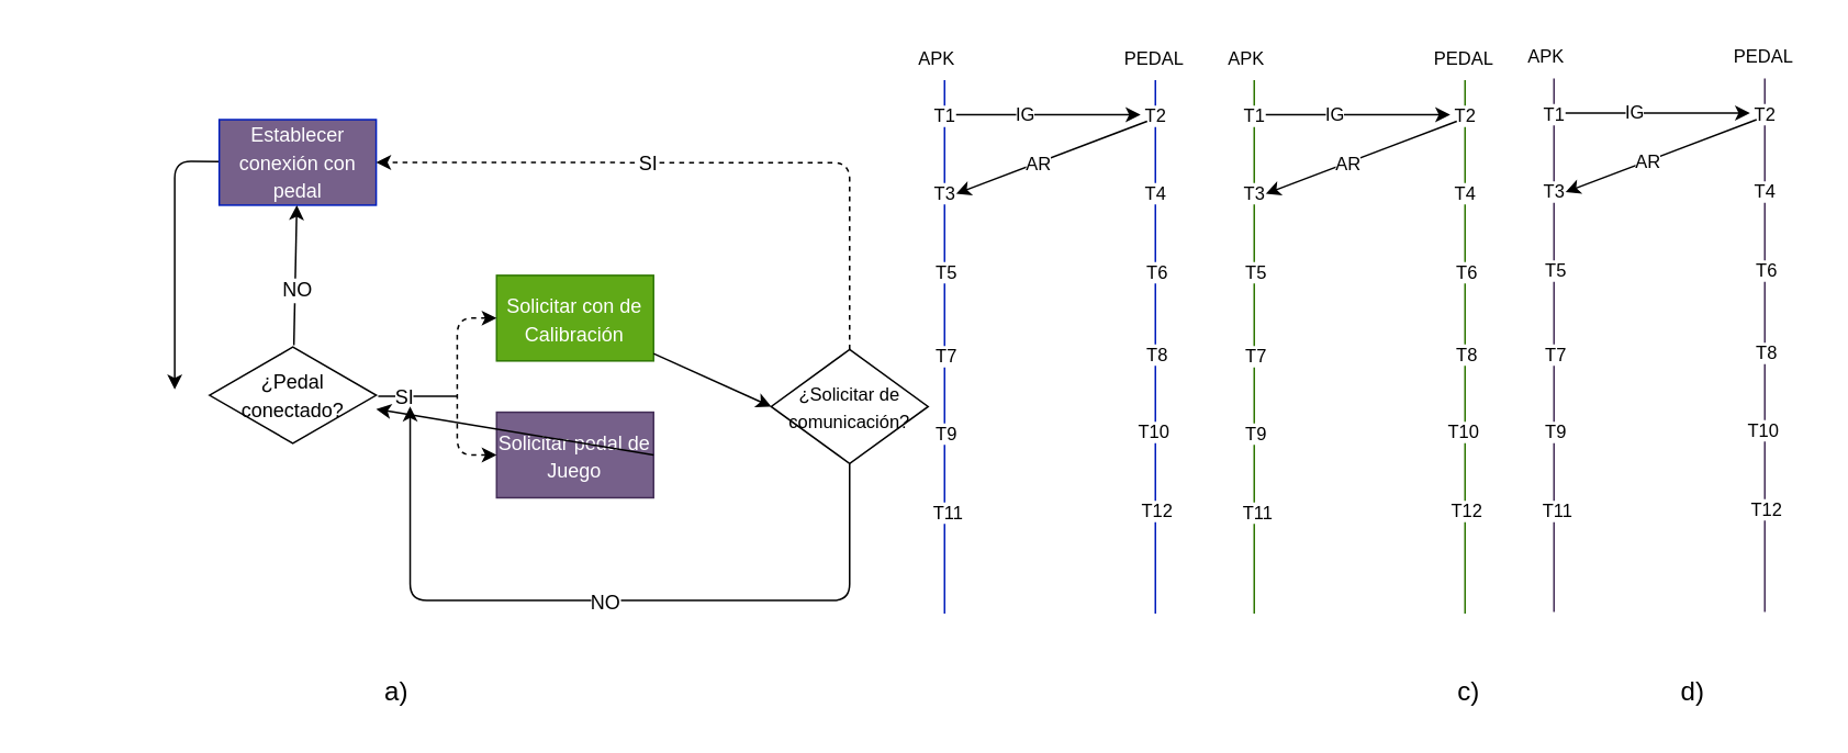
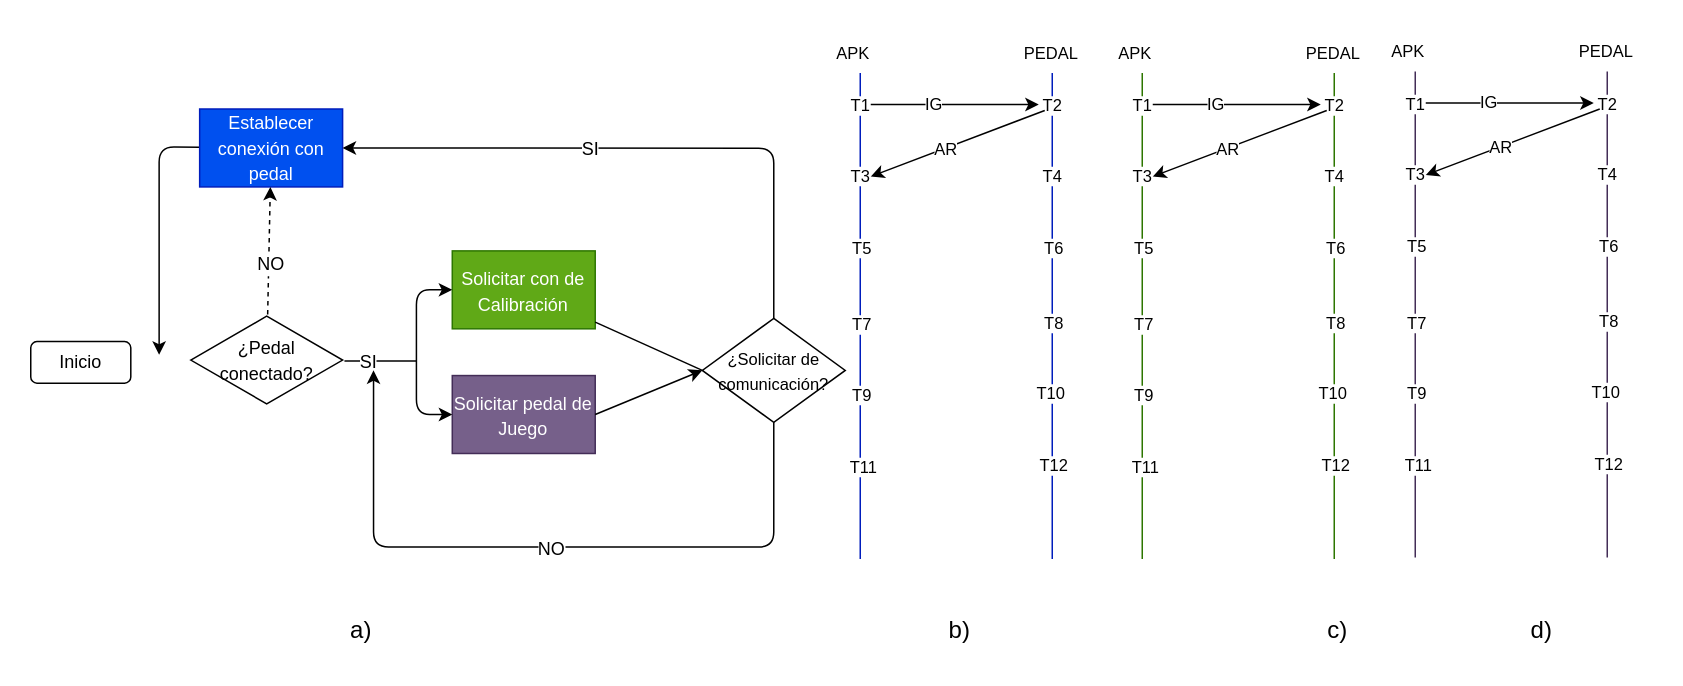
- <mxCell id="8" value="&lt;font style=&quot;font-size: 12px;&quot;&gt;Establecer conexión con pedal&lt;/font&gt;" style="whiteSpace=wrap;html=1;fontSize=14;fillColor=#76608a;fontColor=#ffffff;strokeColor=#001DBC;" parent="4" vertex="1"><mxGeometry x="27.027" width="95.293" height="51.95" as="geometry" /></mxCell>
+ <mxCell id="8" value="&lt;font style=&quot;font-size: 12px;&quot;&gt;Establecer conexión con pedal&lt;/font&gt;" style="whiteSpace=wrap;html=1;fontSize=14;fillColor=#0050ef;fontColor=#ffffff;strokeColor=#001DBC;" parent="4" vertex="1"><mxGeometry x="27.027" width="95.293" height="51.95" as="geometry" /></mxCell>
- <mxCell id="15" style="edgeStyle=none;html=1;exitX=0.5;exitY=0;exitDx=0;exitDy=0;entryX=1;entryY=0.5;entryDx=0;entryDy=0;fontSize=12;dashed=1;" parent="4" source="19" target="8" edge="1"><mxGeometry relative="1" as="geometry"><Array as="points"><mxPoint x="409.759" y="26.187" /></Array></mxGeometry></mxCell>
+ <mxCell id="15" style="edgeStyle=none;html=1;exitX=0.5;exitY=0;exitDx=0;exitDy=0;entryX=1;entryY=0.5;entryDx=0;entryDy=0;fontSize=12;" parent="4" source="19" target="8" edge="1"><mxGeometry relative="1" as="geometry"><Array as="points"><mxPoint x="409.759" y="26.187" /></Array></mxGeometry></mxCell>
- <mxCell id="9" value="" style="edgeStyle=none;html=1;fontSize=12;" parent="4" source="5" target="8" edge="1"><mxGeometry relative="1" as="geometry" /></mxCell>
+ <mxCell id="9" value="" style="edgeStyle=none;html=1;fontSize=12;dashed=1;" parent="4" source="5" target="8" edge="1"><mxGeometry relative="1" as="geometry" /></mxCell>
- <mxCell id="12" value="" style="endArrow=classic;startArrow=classic;html=1;fontSize=12;entryX=0;entryY=0.5;entryDx=0;entryDy=0;exitX=0;exitY=0.5;exitDx=0;exitDy=0;dashed=1;" parent="4" source="6" target="11" edge="1"><mxGeometry width="50" height="50" relative="1" as="geometry"><mxPoint x="168.35" y="130.954" as="sourcePoint" /><mxPoint x="208.056" y="87.662" as="targetPoint" /><Array as="points"><mxPoint x="171.527" y="120.564" /><mxPoint x="171.527" y="167.319" /><mxPoint x="171.527" y="203.684" /></Array></mxGeometry></mxCell>
+ <mxCell id="12" value="" style="endArrow=classic;startArrow=classic;html=1;fontSize=12;entryX=0;entryY=0.5;entryDx=0;entryDy=0;exitX=0;exitY=0.5;exitDx=0;exitDy=0;" parent="4" source="6" target="11" edge="1"><mxGeometry width="50" height="50" relative="1" as="geometry"><mxPoint x="168.35" y="130.954" as="sourcePoint" /><mxPoint x="208.056" y="87.662" as="targetPoint" /><Array as="points"><mxPoint x="171.527" y="120.564" /><mxPoint x="171.527" y="167.319" /><mxPoint x="171.527" y="203.684" /></Array></mxGeometry></mxCell>
+ <mxCell id="3" value="&lt;font style=&quot;font-size: 12px;&quot;&gt;Inicio&lt;/font&gt;" style="rounded=1;whiteSpace=wrap;html=1;" parent="2" vertex="1"><mxGeometry y="146.062" width="66.705" height="27.707" as="geometry" /></mxCell>
- <mxCell id="20" value="" style="edgeStyle=none;html=1;fontSize=12;entryX=0;entryY=0.5;entryDx=0;entryDy=0;" parent="4" source="6" target="19" edge="1"><mxGeometry relative="1" as="geometry" /></mxCell>
+ <mxCell id="20" value="" style="edgeStyle=none;html=1;fontSize=12;entryX=0;entryY=0.5;entryDx=0;entryDy=0;endArrow=none;" parent="4" source="6" target="19" edge="1"><mxGeometry relative="1" as="geometry" /></mxCell>
- <mxCell id="21" style="edgeStyle=none;html=1;exitX=1;exitY=0.5;exitDx=0;exitDy=0;fontSize=12;" parent="4" source="11" target="5" edge="1"><mxGeometry relative="1" as="geometry" /></mxCell>
+ <mxCell id="21" style="edgeStyle=none;html=1;exitX=1;exitY=0.5;exitDx=0;exitDy=0;entryX=0;entryY=0.5;entryDx=0;entryDy=0;fontSize=12;" parent="4" source="11" target="19" edge="1"><mxGeometry relative="1" as="geometry" /></mxCell>
+ <mxCell id="87" value="&lt;font style=&quot;font-size: 16px;&quot;&gt;b)&lt;/font&gt;" style="text;html=1;align=center;verticalAlign=middle;resizable=0;points=[];autosize=1;strokeColor=none;fillColor=none;fontSize=11;" vertex="1" parent="1"><mxGeometry x="621" y="403" width="36" height="32" as="geometry" /></mxCell>
